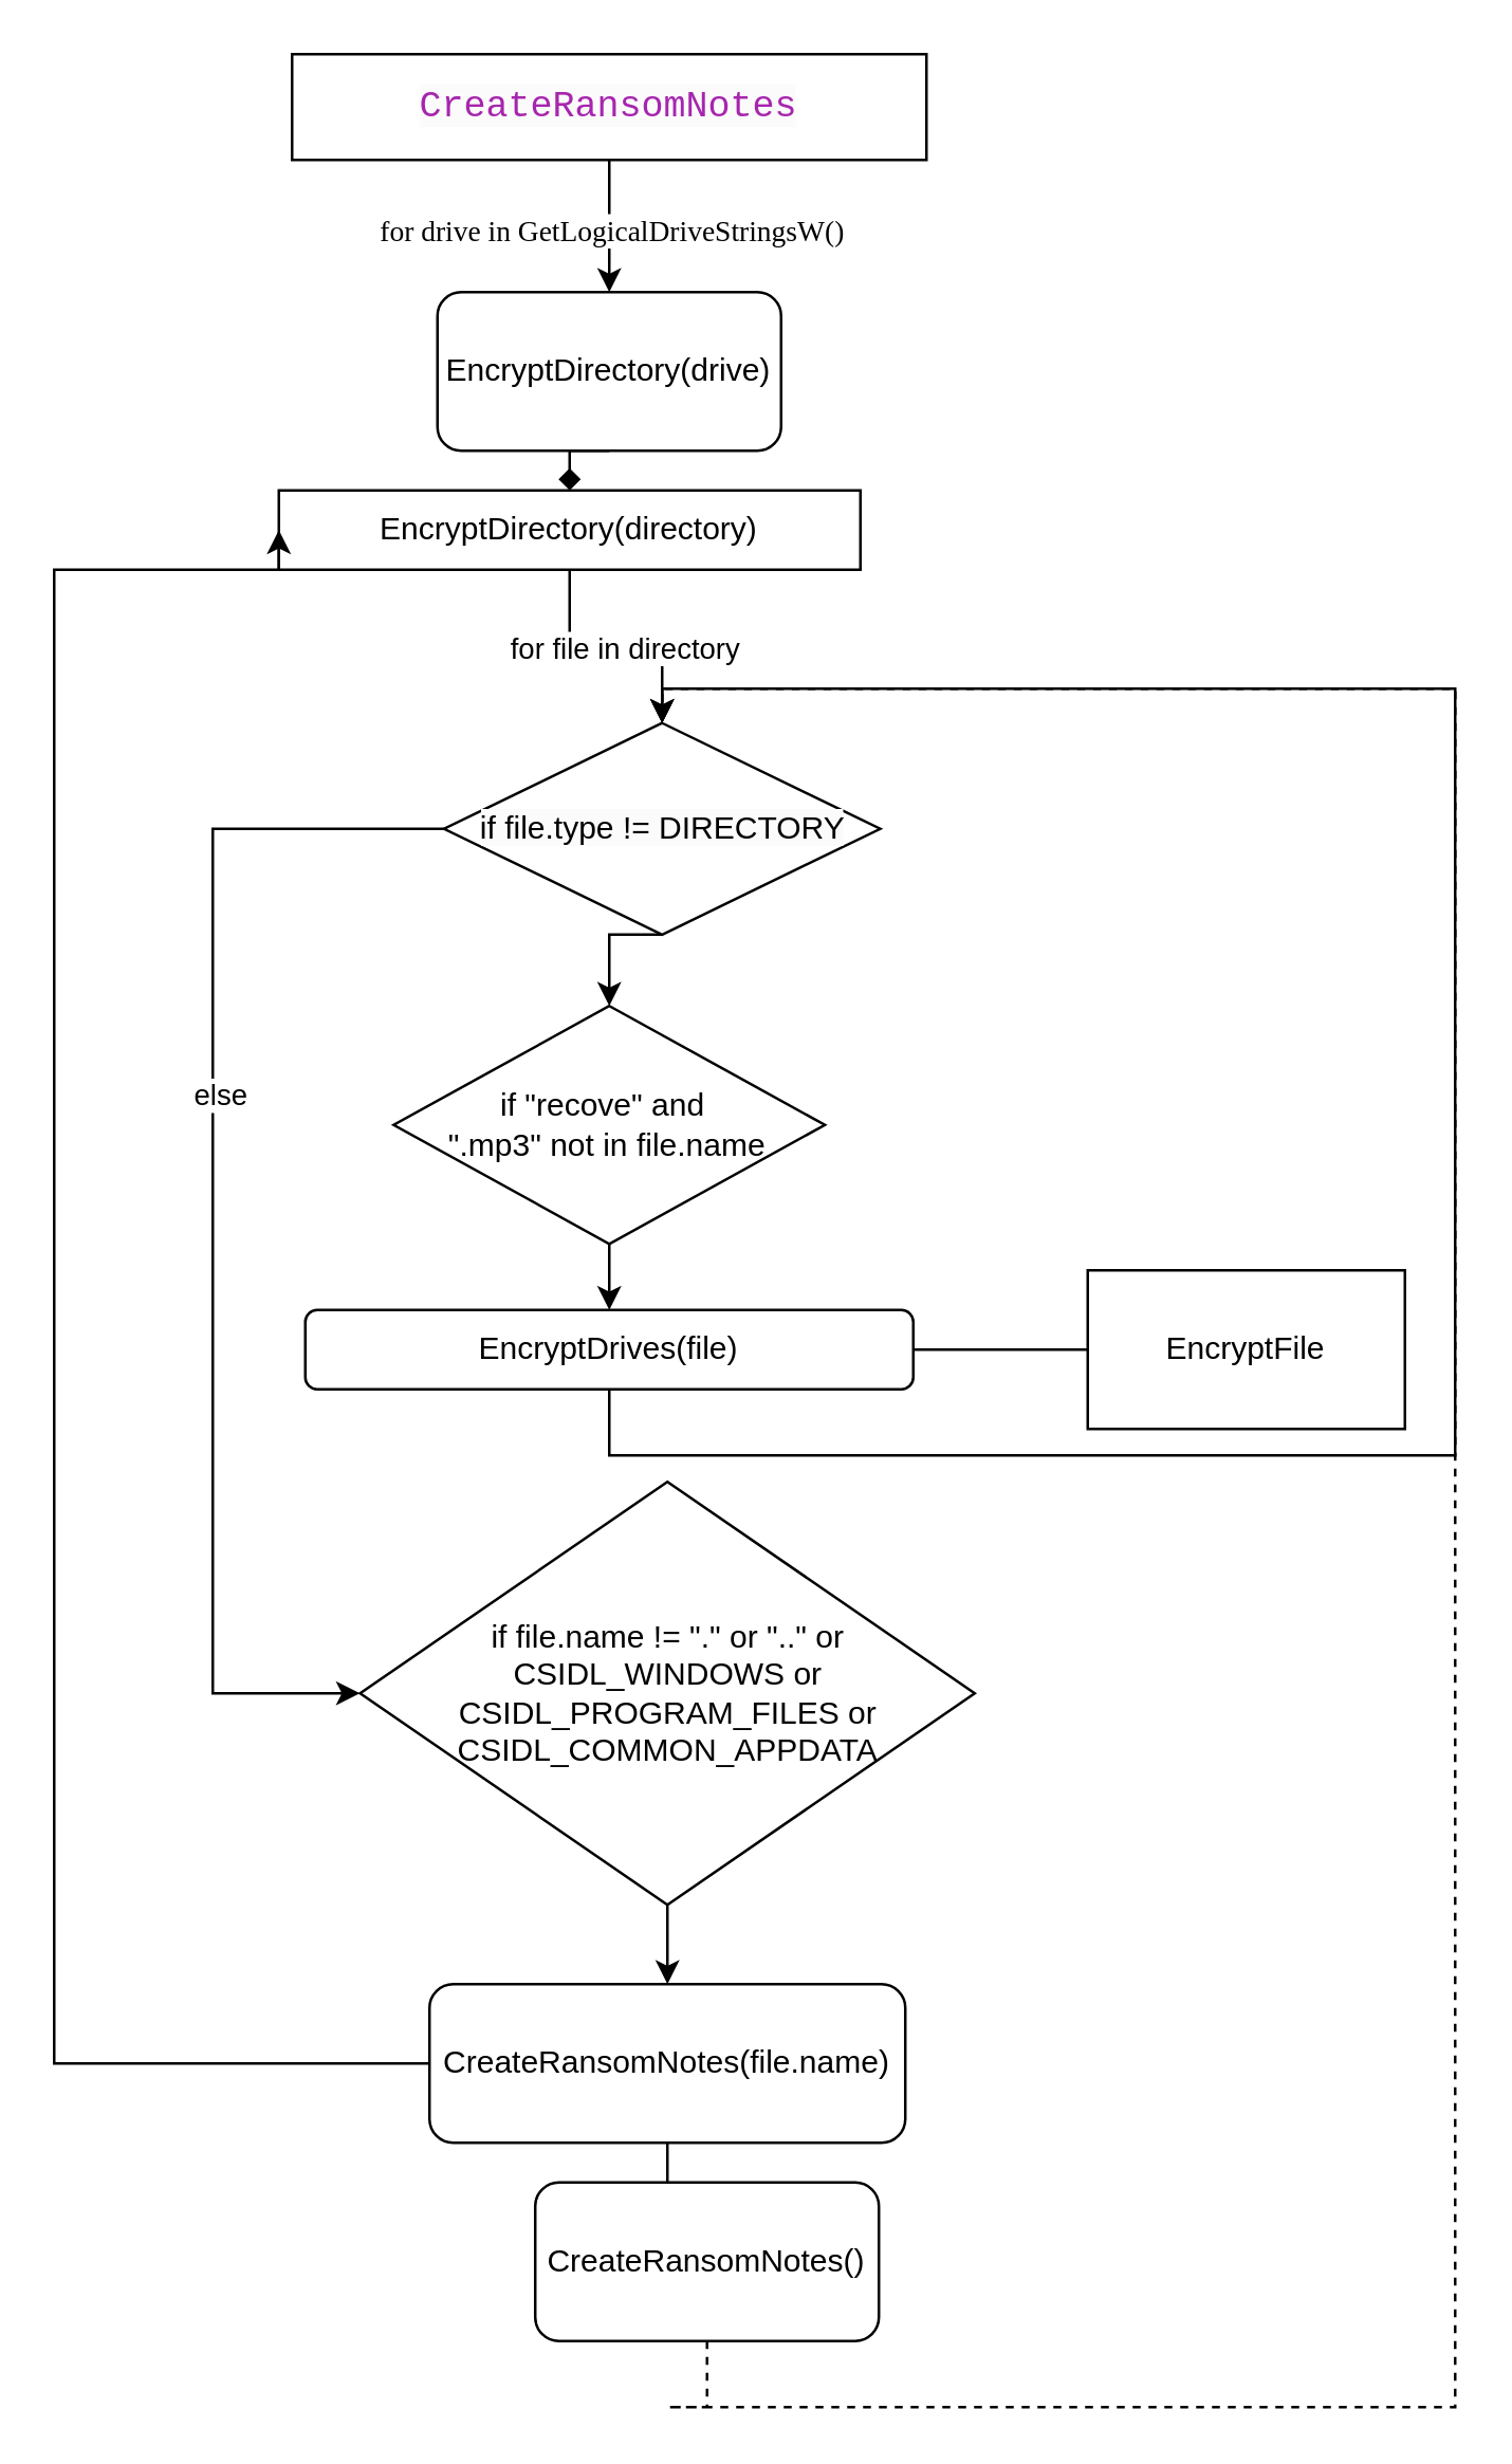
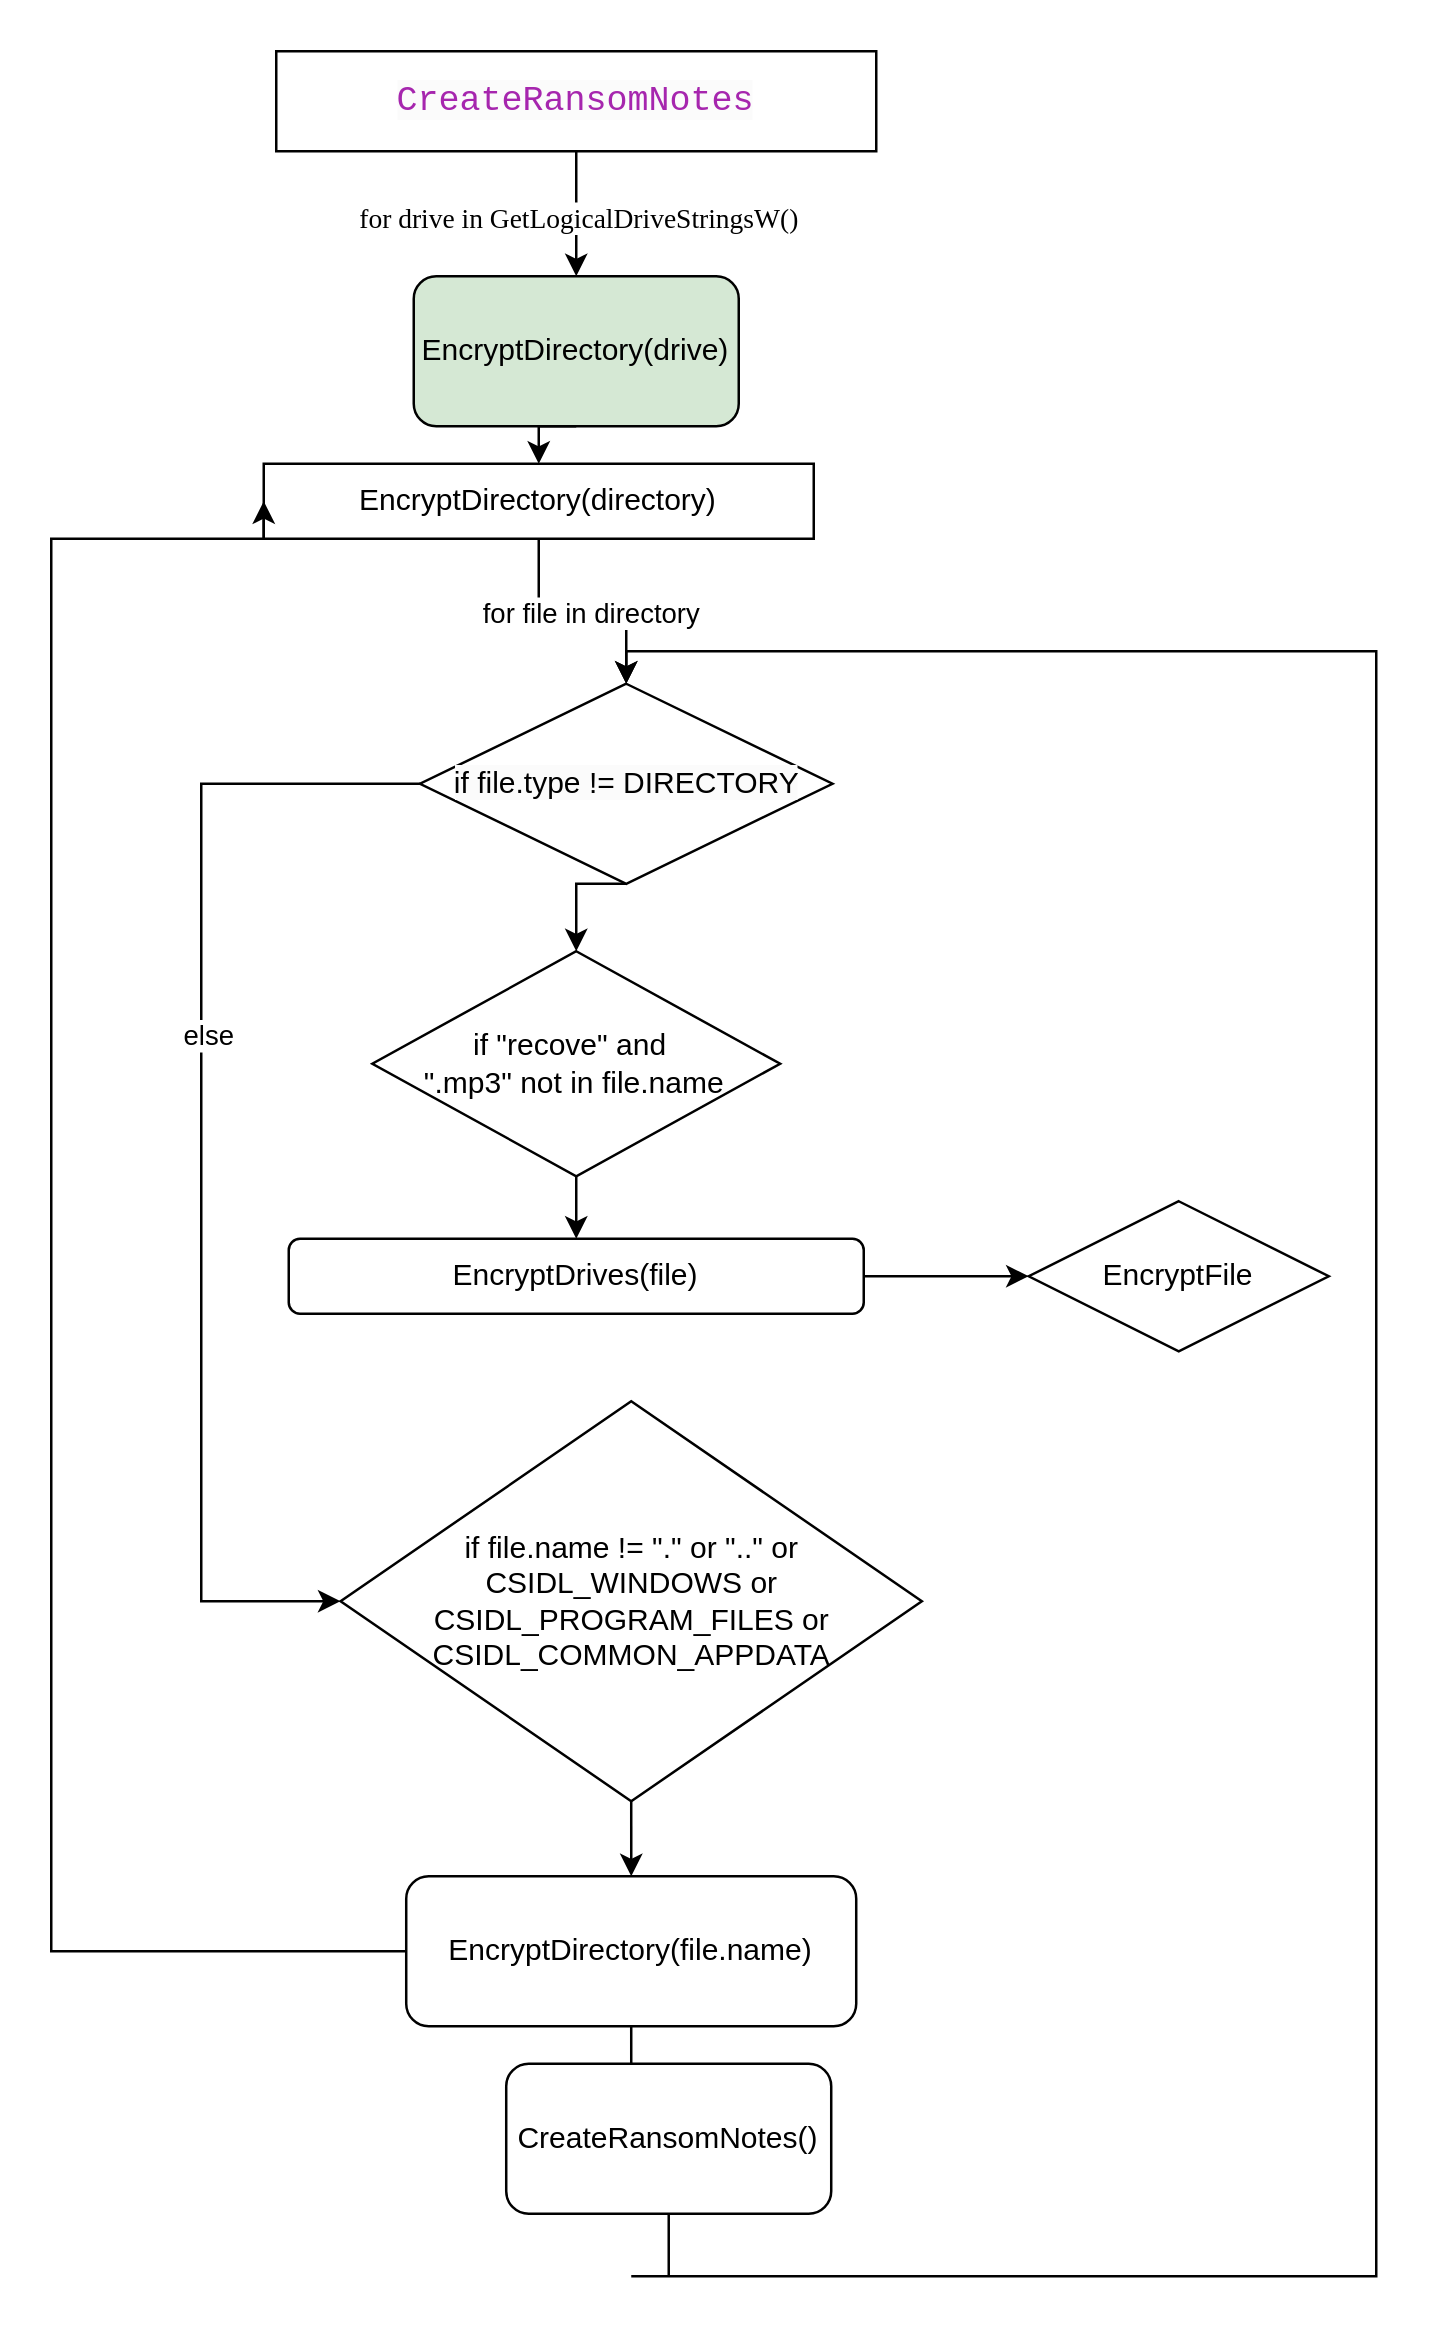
- <mxCell id="22" value="EncryptDirectory(drive)" style="rounded=1;whiteSpace=wrap;html=1;" vertex="1" parent="1"><mxGeometry x="165" y="110" width="130" height="60" as="geometry" /></mxCell>
+ <mxCell id="22" value="EncryptDirectory(drive)" style="rounded=1;whiteSpace=wrap;html=1;fillColor=#d5e8d4;" vertex="1" parent="1"><mxGeometry x="165" y="110" width="130" height="60" as="geometry" /></mxCell>
- <mxCell id="21" style="edgeStyle=orthogonalEdgeStyle;rounded=0;orthogonalLoop=1;jettySize=auto;html=1;exitX=0.5;exitY=1;exitDx=0;exitDy=0;entryX=0.5;entryY=0;entryDx=0;entryDy=0;endArrow=diamond;" edge="1" parent="1" source="22" target="7"><mxGeometry relative="1" as="geometry" /></mxCell>
+ <mxCell id="21" style="edgeStyle=orthogonalEdgeStyle;rounded=0;orthogonalLoop=1;jettySize=auto;html=1;exitX=0.5;exitY=1;exitDx=0;exitDy=0;entryX=0.5;entryY=0;entryDx=0;entryDy=0;" edge="1" parent="1" source="22" target="7"><mxGeometry relative="1" as="geometry" /></mxCell>
- <mxCell id="8" style="edgeStyle=orthogonalEdgeStyle;rounded=0;orthogonalLoop=1;jettySize=auto;html=1;exitX=1;exitY=0.5;exitDx=0;exitDy=0;endArrow=none;" edge="1" parent="1" source="10" target="11"><mxGeometry relative="1" as="geometry"><mxPoint x="390" y="430" as="targetPoint" /></mxGeometry></mxCell>
+ <mxCell id="8" style="edgeStyle=orthogonalEdgeStyle;rounded=0;orthogonalLoop=1;jettySize=auto;html=1;exitX=1;exitY=0.5;exitDx=0;exitDy=0;" edge="1" parent="1" source="10" target="11"><mxGeometry relative="1" as="geometry"><mxPoint x="390" y="430" as="targetPoint" /></mxGeometry></mxCell>
- <mxCell id="11" value="EncryptFile" style="rounded=0;whiteSpace=wrap;html=1;" vertex="1" parent="1"><mxGeometry x="411" y="480" width="120" height="60" as="geometry" /></mxCell>
+ <mxCell id="11" value="EncryptFile" style="rhombus;whiteSpace=wrap;html=1;" vertex="1" parent="1"><mxGeometry x="411" y="480" width="120" height="60" as="geometry" /></mxCell>
- <mxCell id="9" style="edgeStyle=orthogonalEdgeStyle;rounded=0;orthogonalLoop=1;jettySize=auto;html=1;exitX=0.5;exitY=1;exitDx=0;exitDy=0;entryX=0.5;entryY=0;entryDx=0;entryDy=0;" edge="1" parent="1" source="10" target="15"><mxGeometry relative="1" as="geometry"><Array as="points"><mxPoint x="230" y="525" /><mxPoint x="230" y="550" /><mxPoint x="550" y="550" /><mxPoint x="550" y="260" /><mxPoint x="230" y="260" /></Array></mxGeometry></mxCell>
- <mxCell id="20" value="CreateRansomNotes(file.name)" style="rounded=1;whiteSpace=wrap;html=1;" vertex="1" parent="1"><mxGeometry x="161.99" y="750" width="180" height="60" as="geometry" /></mxCell>
+ <mxCell id="20" value="EncryptDirectory(file.name)" style="rounded=1;whiteSpace=wrap;html=1;" vertex="1" parent="1"><mxGeometry x="161.99" y="750" width="180" height="60" as="geometry" /></mxCell>
- <mxCell id="23" style="edgeStyle=orthogonalEdgeStyle;rounded=0;orthogonalLoop=1;jettySize=auto;html=1;exitX=0.5;exitY=1;exitDx=0;exitDy=0;entryX=0.5;entryY=0;entryDx=0;entryDy=0;dashed=1;" edge="1" parent="1" source="24" target="15"><mxGeometry relative="1" as="geometry"><Array as="points"><mxPoint x="252" y="910" /><mxPoint x="550" y="910" /><mxPoint x="550" y="260" /><mxPoint x="230" y="260" /></Array></mxGeometry></mxCell>
+ <mxCell id="23" style="edgeStyle=orthogonalEdgeStyle;rounded=0;orthogonalLoop=1;jettySize=auto;html=1;exitX=0.5;exitY=1;exitDx=0;exitDy=0;entryX=0.5;entryY=0;entryDx=0;entryDy=0;" edge="1" parent="1" source="24" target="15"><mxGeometry relative="1" as="geometry"><Array as="points"><mxPoint x="252" y="910" /><mxPoint x="550" y="910" /><mxPoint x="550" y="260" /><mxPoint x="230" y="260" /></Array></mxGeometry></mxCell>
